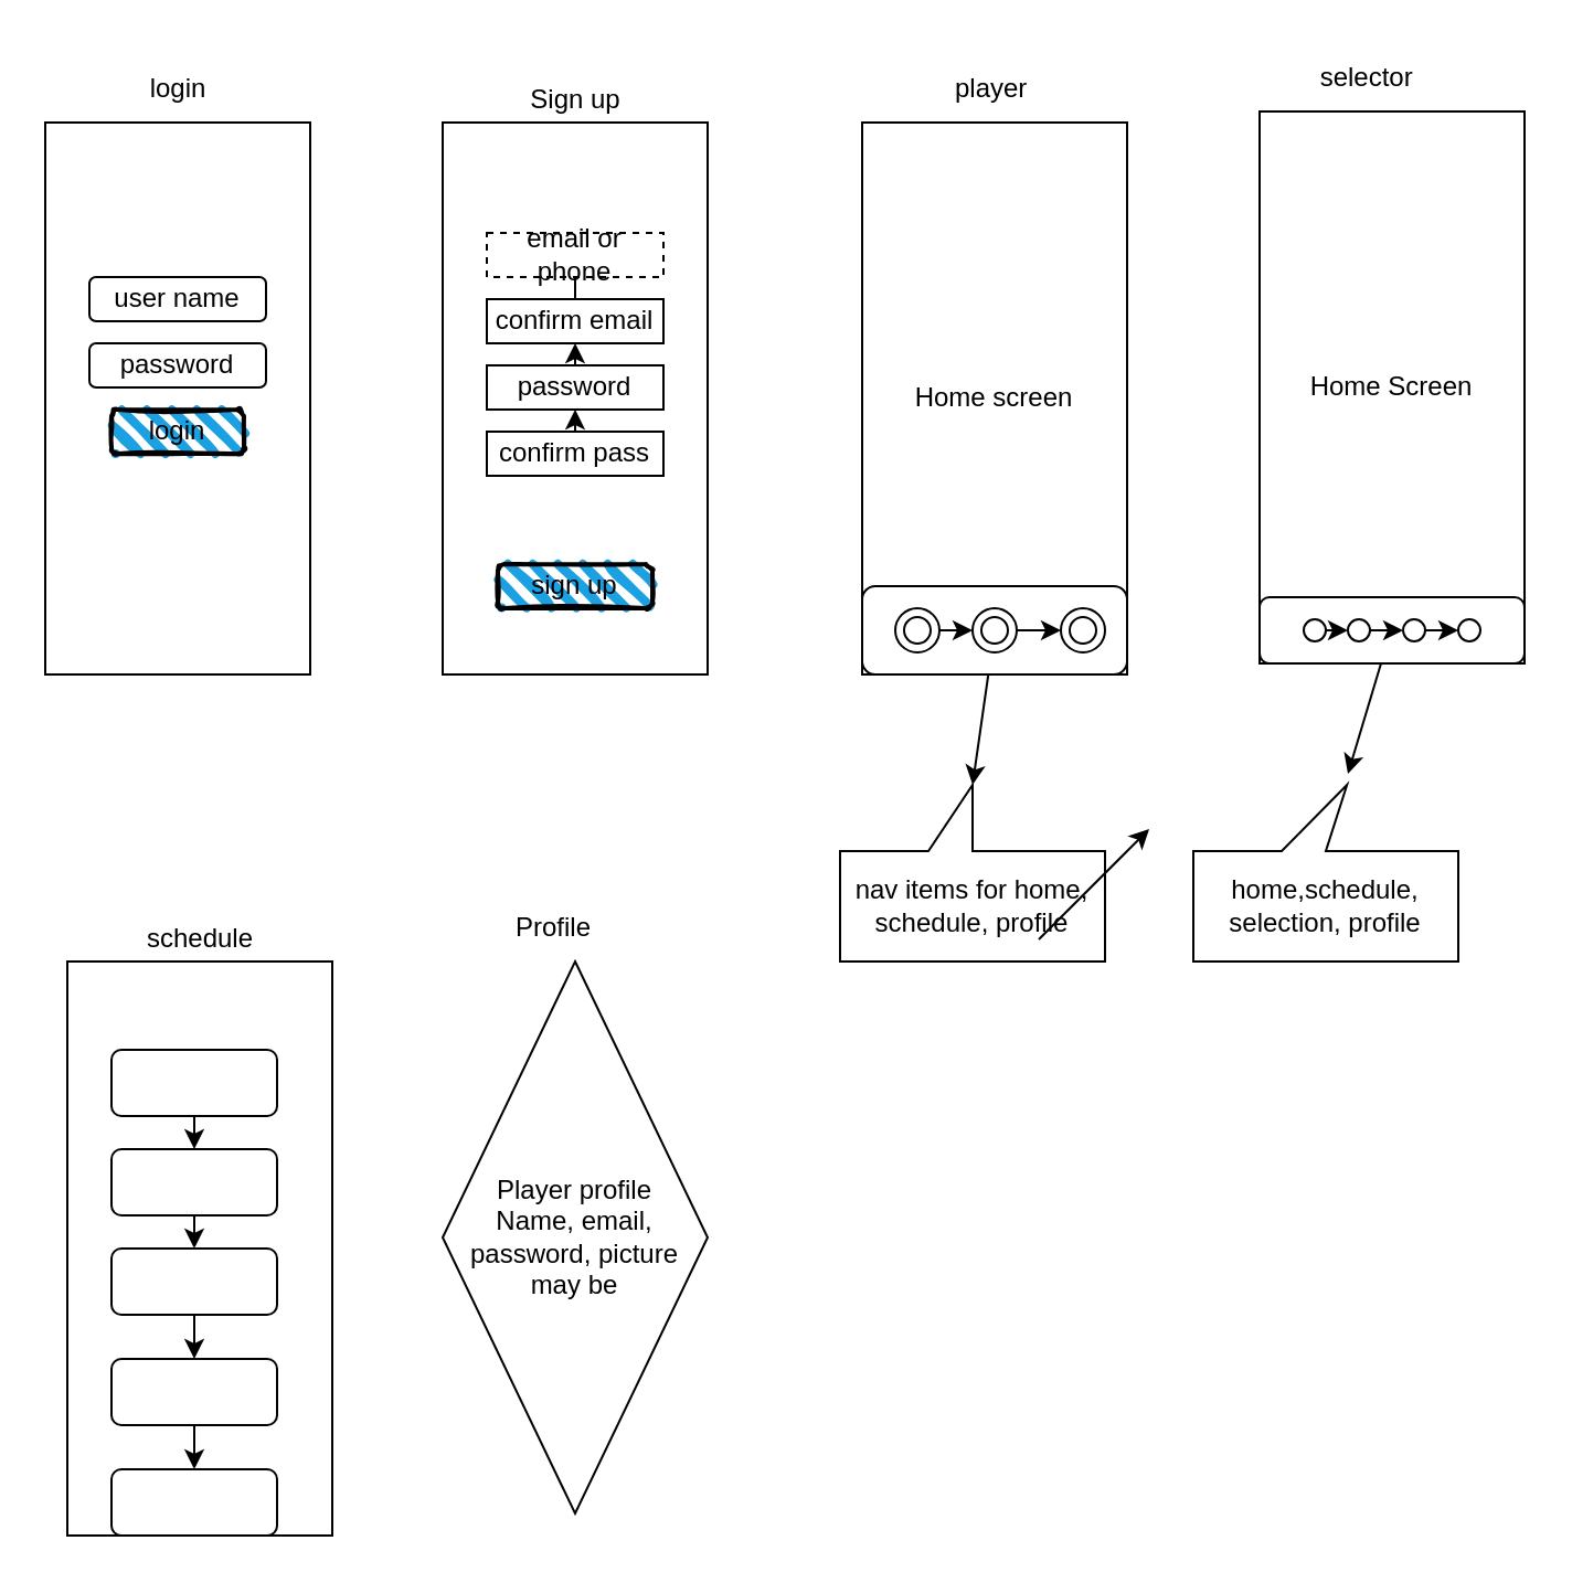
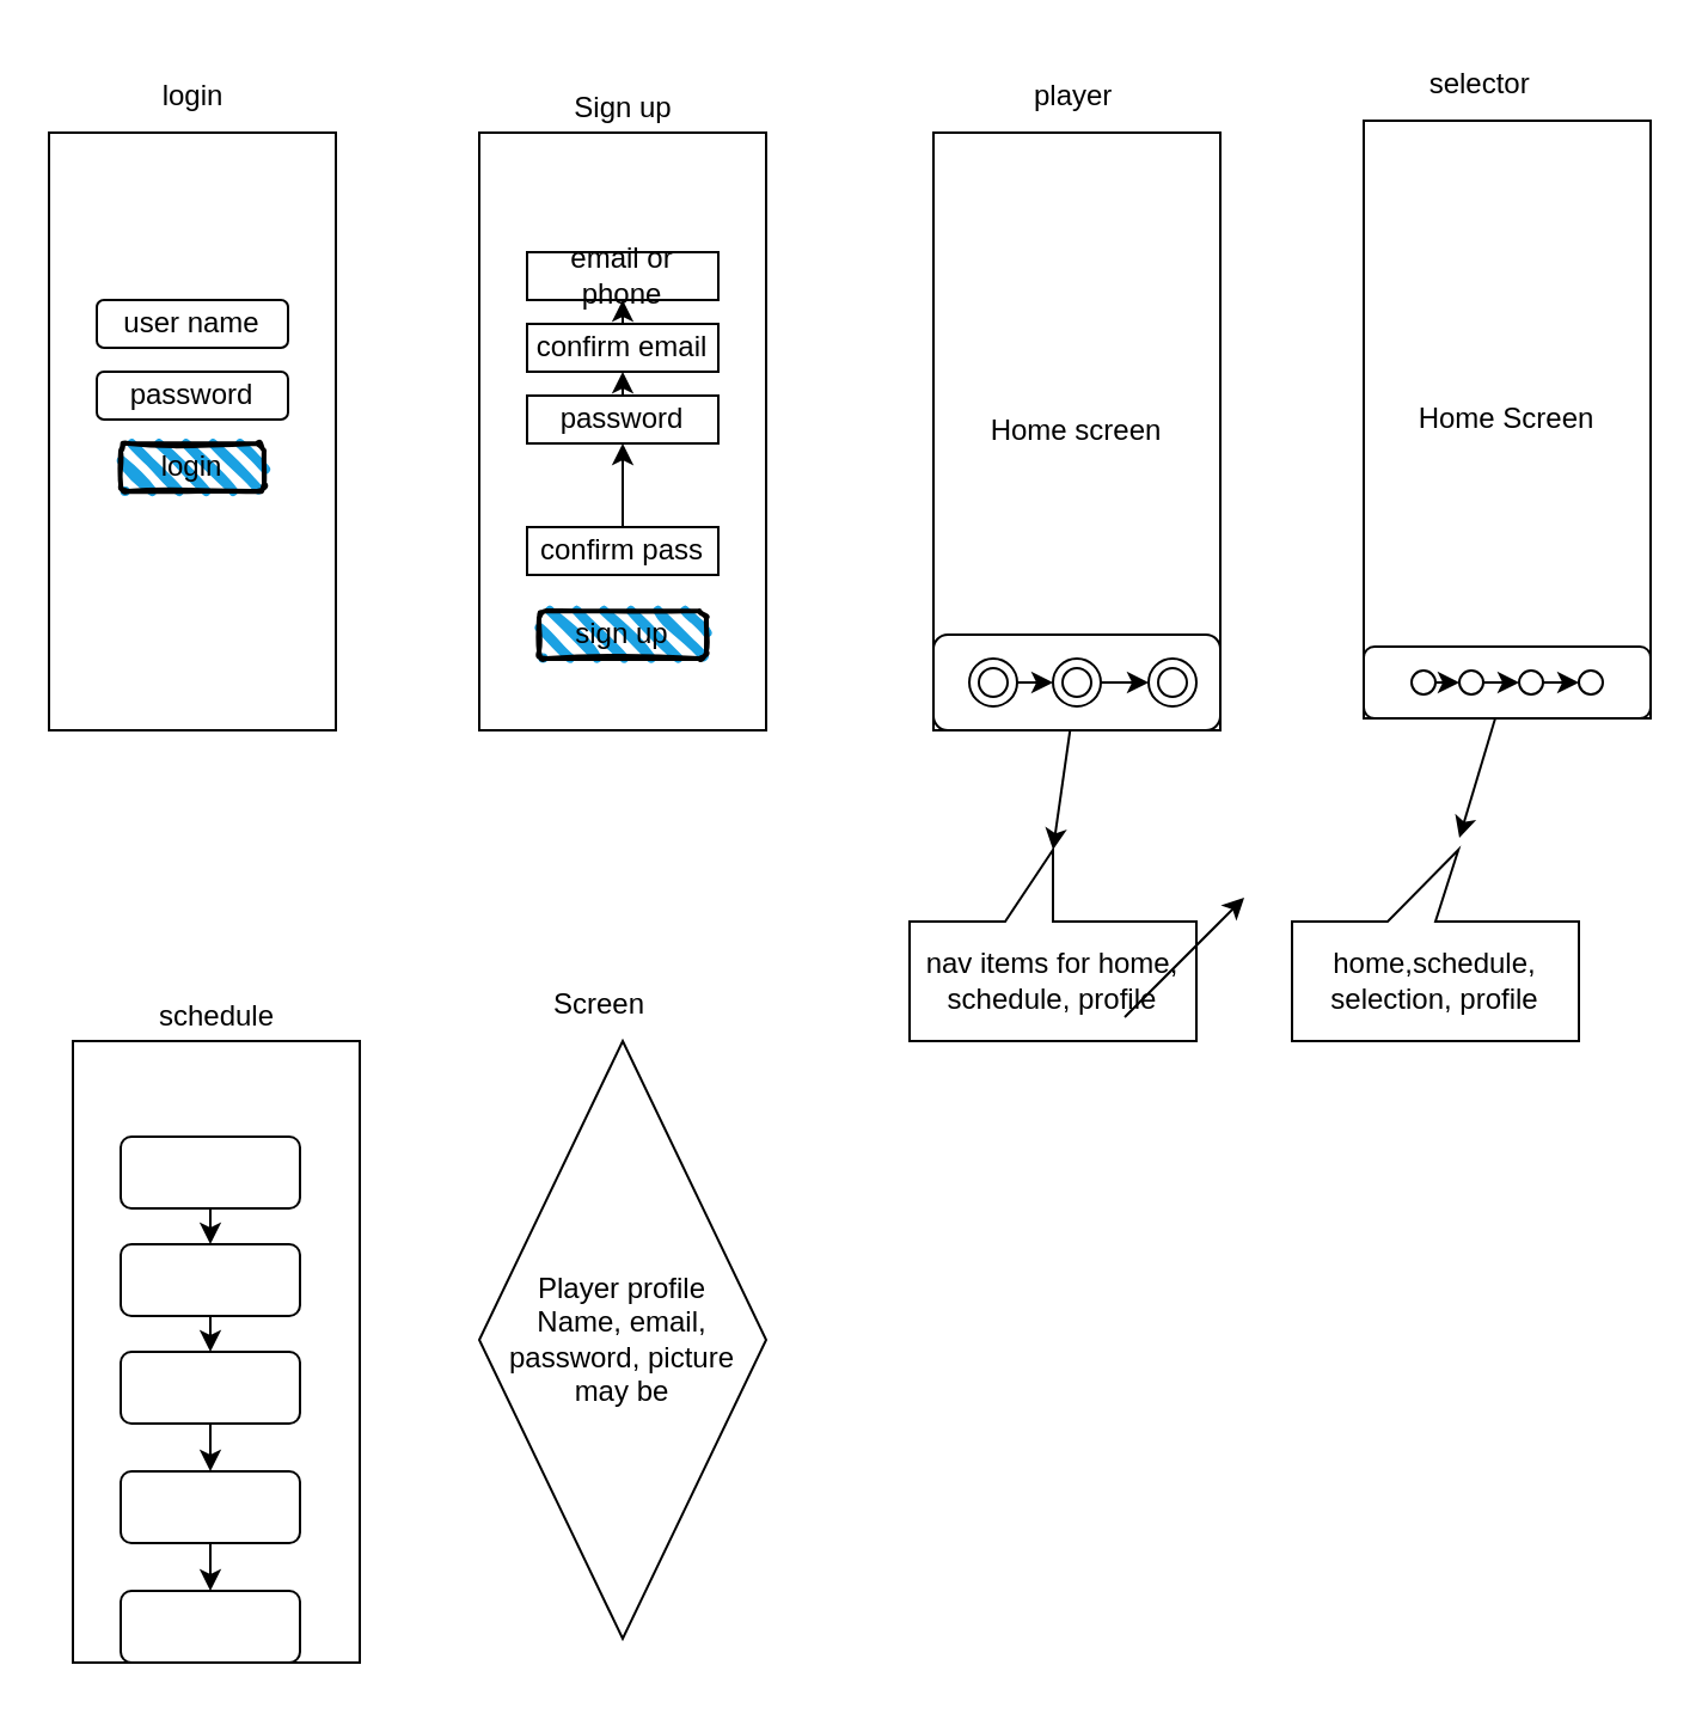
- <mxCell id="16" value="email or phone" style="rounded=0;whiteSpace=wrap;html=1;dashed=1;" vertex="1" parent="1"><mxGeometry x="220" y="105" width="80" height="20" as="geometry" /></mxCell>
+ <mxCell id="16" value="email or phone" style="rounded=0;whiteSpace=wrap;html=1;" vertex="1" parent="1"><mxGeometry x="220" y="105" width="80" height="20" as="geometry" /></mxCell>
- <mxCell id="14" value="" style="edgeStyle=none;html=1;endArrow=none;" edge="1" parent="1" source="15" target="16"><mxGeometry relative="1" as="geometry" /></mxCell>
+ <mxCell id="14" value="" style="edgeStyle=none;html=1;" edge="1" parent="1" source="15" target="16"><mxGeometry relative="1" as="geometry" /></mxCell>
- <mxCell id="11" value="confirm pass" style="rounded=0;whiteSpace=wrap;html=1;" vertex="1" parent="1"><mxGeometry x="220" y="195" width="80" height="20" as="geometry" /></mxCell>
+ <mxCell id="11" value="confirm pass" style="rounded=0;whiteSpace=wrap;html=1;" vertex="1" parent="1"><mxGeometry x="220" y="220" width="80" height="20" as="geometry" /></mxCell>
- <mxCell id="54" value="Profile" style="text;html=1;align=center;verticalAlign=middle;resizable=0;points=[];autosize=1;strokeColor=none;fillColor=none;" vertex="1" parent="1"><mxGeometry x="220" y="405" width="60" height="30" as="geometry" /></mxCell>
+ <mxCell id="54" value="Screen" style="text;html=1;align=center;verticalAlign=middle;resizable=0;points=[];autosize=1;strokeColor=none;fillColor=none;" vertex="1" parent="1"><mxGeometry x="220" y="405" width="60" height="30" as="geometry" /></mxCell>
